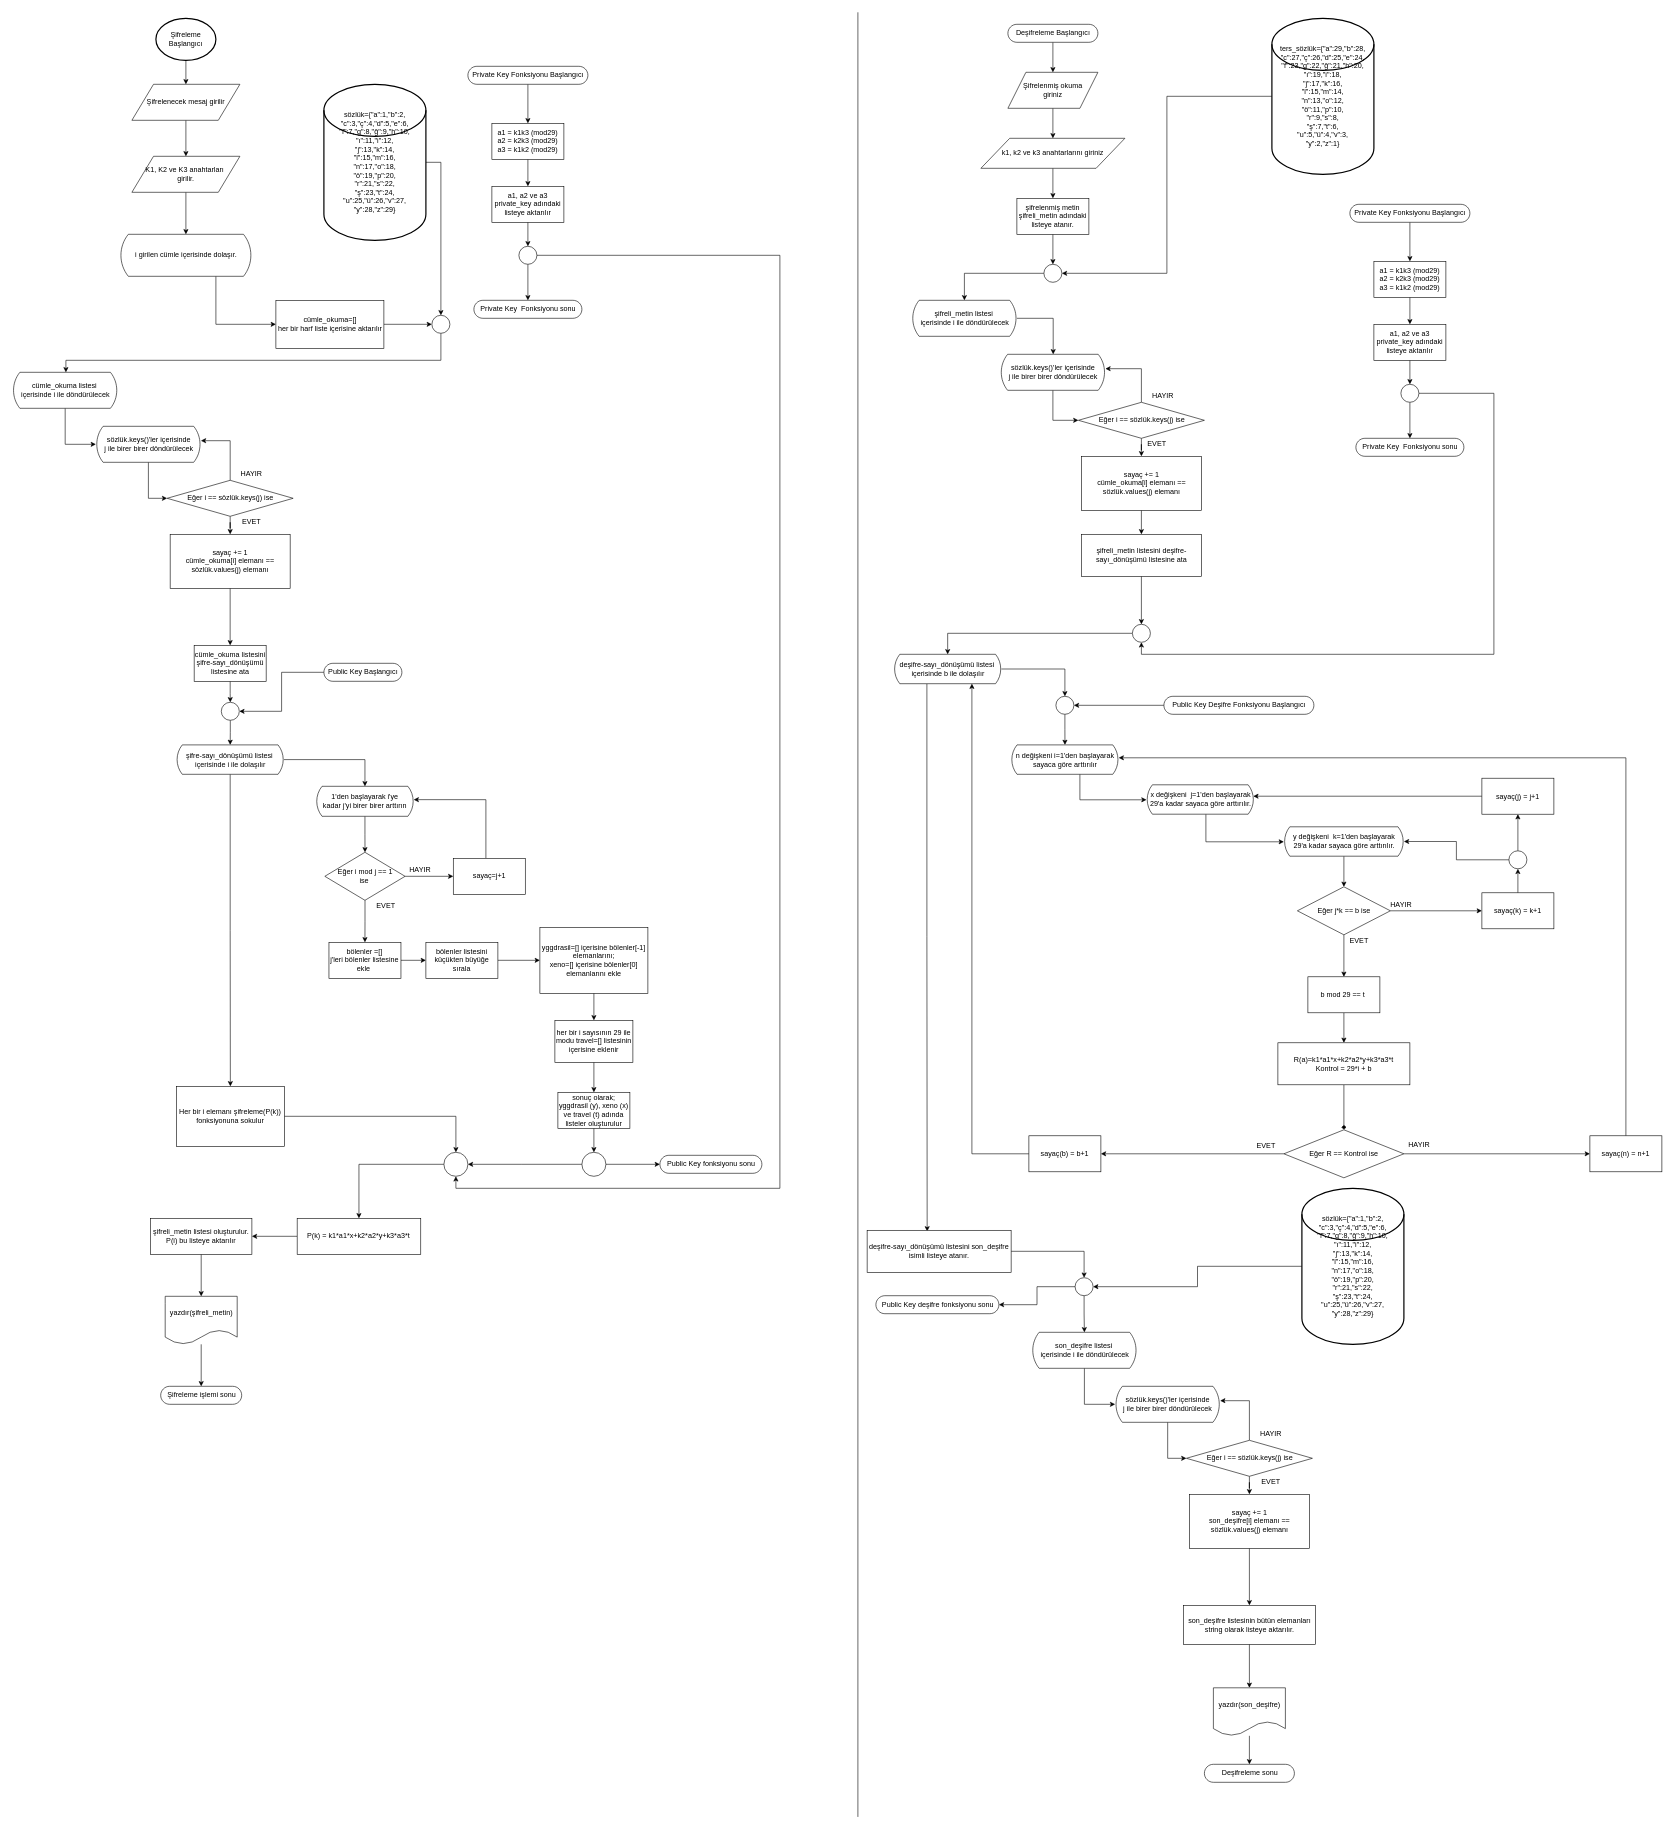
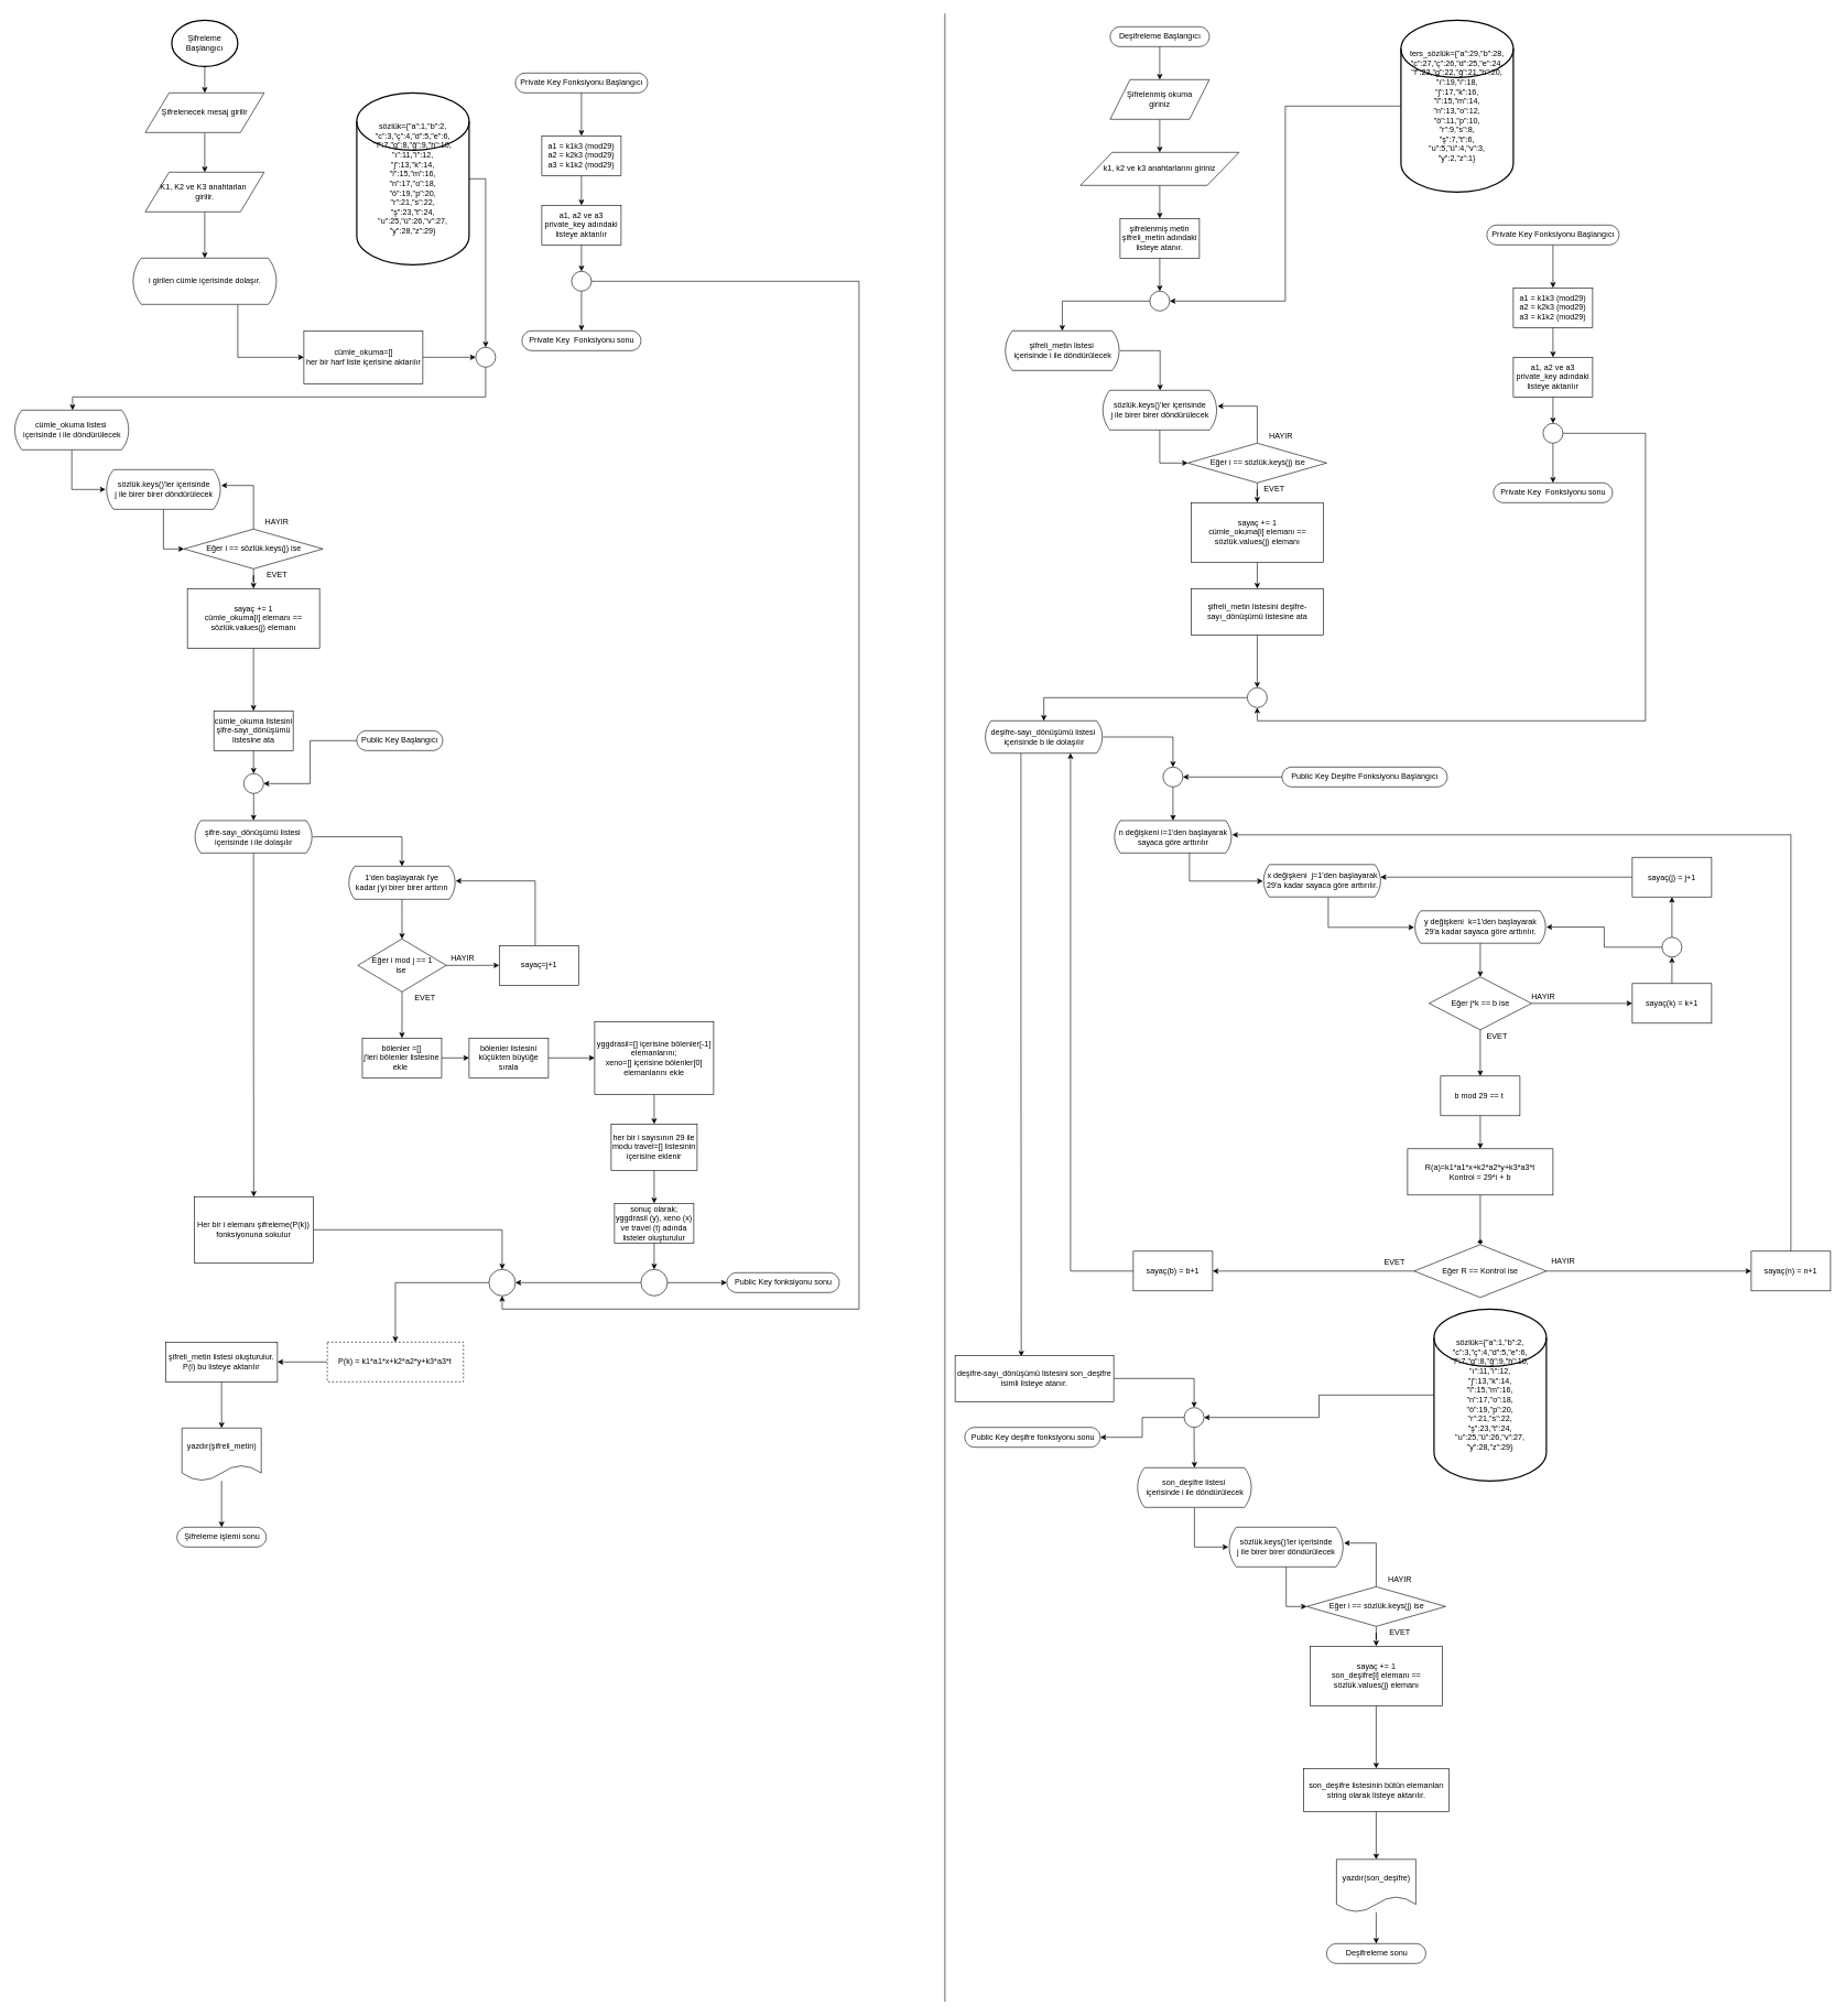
- <mxCell id="67" value="P(k) = k1*a1*x+k2*a2*y+k3*a3*t" style="whiteSpace=wrap;html=1;dashed=0;" parent="1" vertex="1"><mxGeometry x="494.44" y="2030" width="206" height="60" as="geometry" /></mxCell>
+ <mxCell id="67" value="P(k) = k1*a1*x+k2*a2*y+k3*a3*t" style="whiteSpace=wrap;html=1;dashed=1;" parent="1" vertex="1"><mxGeometry x="494.44" y="2030" width="206" height="60" as="geometry" /></mxCell>
